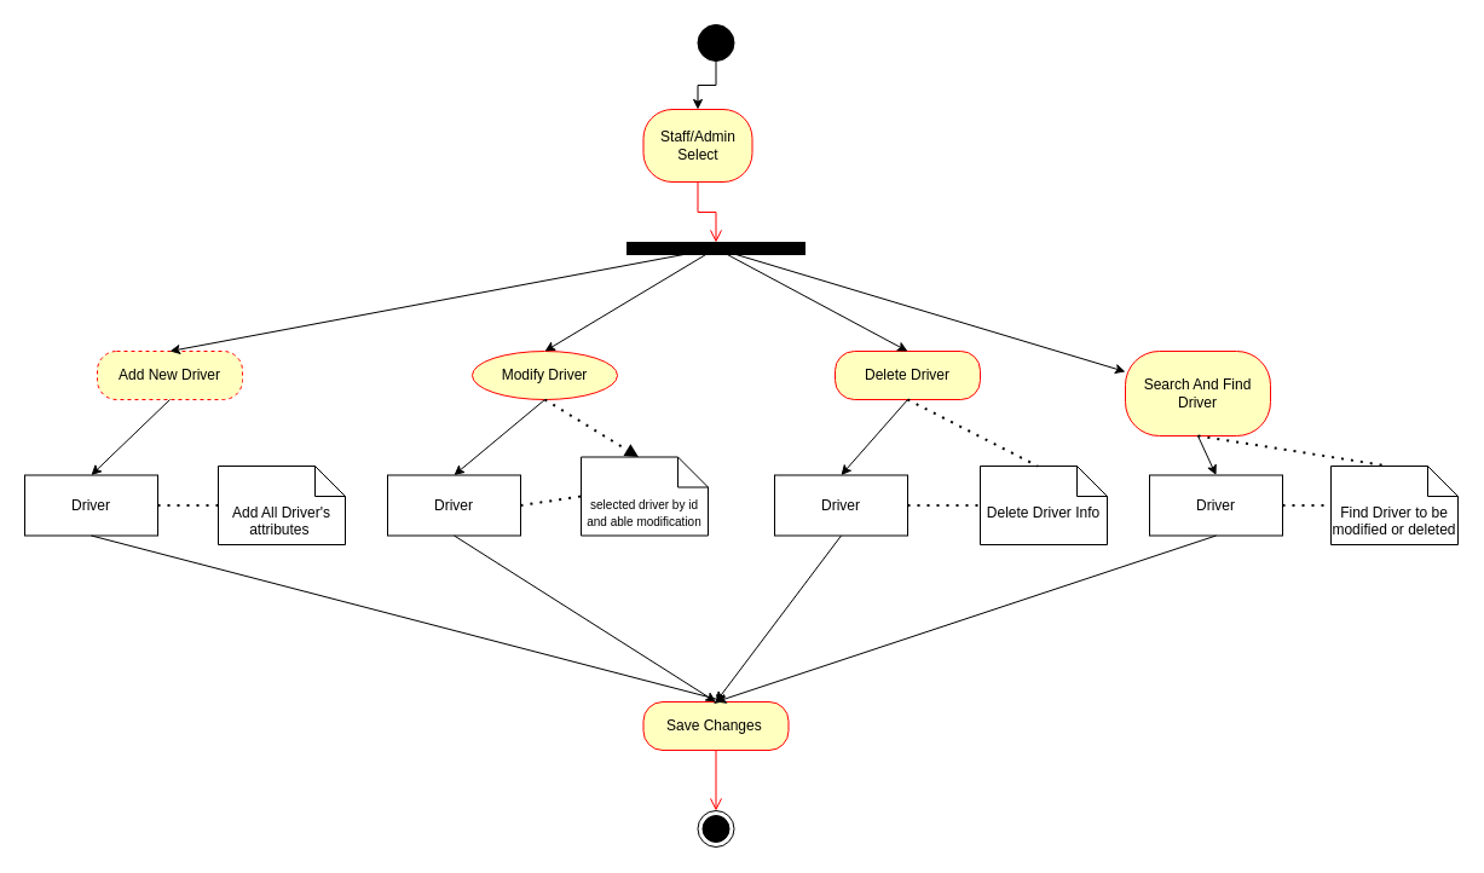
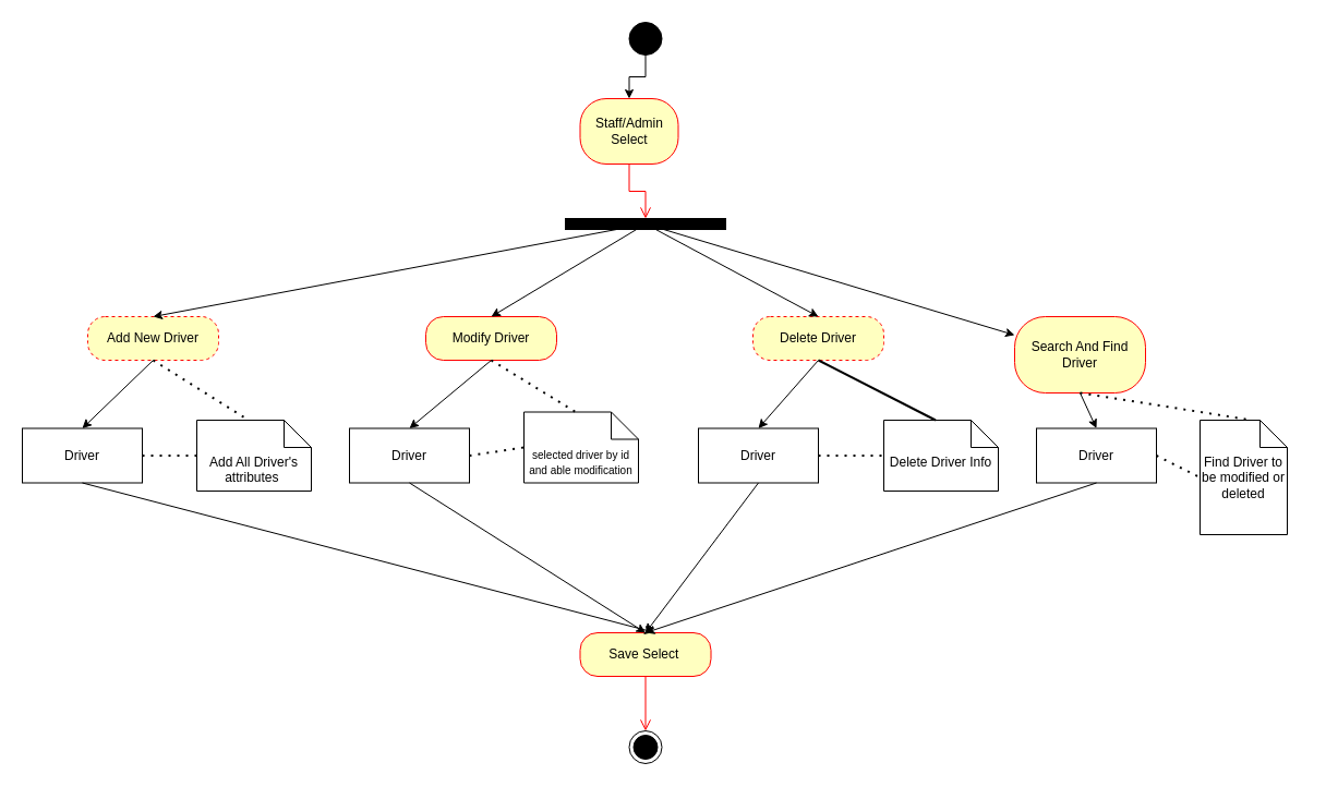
- <mxCell id="9" value="Modify Driver" style="ellipse;whiteSpace=wrap;html=1;arcSize=40;fontColor=#000000;fillColor=#ffffc0;strokeColor=#ff0000;" vertex="1" parent="1"><mxGeometry x="390" y="290" width="120" height="40" as="geometry" /></mxCell>
+ <mxCell id="9" value="Modify Driver" style="rounded=1;whiteSpace=wrap;html=1;arcSize=40;fontColor=#000000;fillColor=#ffffc0;strokeColor=#ff0000;" vertex="1" parent="1"><mxGeometry x="390" y="290" width="120" height="40" as="geometry" /></mxCell>
- <mxCell id="8" value="Delete Driver" style="rounded=1;whiteSpace=wrap;html=1;arcSize=40;fontColor=#000000;fillColor=#ffffc0;strokeColor=#ff0000;" vertex="1" parent="1"><mxGeometry x="690" y="290" width="120" height="40" as="geometry" /></mxCell>
+ <mxCell id="8" value="Delete Driver" style="rounded=1;whiteSpace=wrap;html=1;arcSize=40;fontColor=#000000;fillColor=#ffffc0;strokeColor=#ff0000;dashed=1;" vertex="1" parent="1"><mxGeometry x="690" y="290" width="120" height="40" as="geometry" /></mxCell>
+ <mxCell id="18" value="" style="endArrow=none;dashed=1;html=1;dashPattern=1 3;strokeWidth=2;rounded=0;entryX=0;entryY=0;entryDx=47.5;entryDy=0;entryPerimeter=0;exitX=0.5;exitY=1;exitDx=0;exitDy=0;" edge="1" parent="1" target="17" source="10"><mxGeometry width="50" height="50" relative="1" as="geometry"><mxPoint x="270" y="330" as="sourcePoint" /><mxPoint x="385" y="400" as="targetPoint" /></mxGeometry></mxCell>
- <mxCell id="28" value="" style="endArrow=none;dashed=1;html=1;dashPattern=1 3;strokeWidth=2;rounded=0;entryX=0;entryY=0;entryDx=47.5;entryDy=0;entryPerimeter=0;exitX=0.5;exitY=1;exitDx=0;exitDy=0;" edge="1" parent="1" target="27" source="8"><mxGeometry width="50" height="50" relative="1" as="geometry"><mxPoint x="760" y="450" as="sourcePoint" /><mxPoint x="875" y="520" as="targetPoint" /></mxGeometry></mxCell>
+ <mxCell id="28" value="" style="endArrow=none;dashed=0;html=1;dashPattern=1 3;strokeWidth=2;rounded=0;entryX=0;entryY=0;entryDx=47.5;entryDy=0;entryPerimeter=0;exitX=0.5;exitY=1;exitDx=0;exitDy=0;" edge="1" parent="1" target="27" source="8"><mxGeometry width="50" height="50" relative="1" as="geometry"><mxPoint x="760" y="450" as="sourcePoint" /><mxPoint x="875" y="520" as="targetPoint" /></mxGeometry></mxCell>
- <mxCell id="23" value="" style="endArrow=block;dashed=1;html=1;dashPattern=1 3;strokeWidth=2;rounded=0;entryX=0;entryY=0;entryDx=47.5;entryDy=0;entryPerimeter=0;exitX=0.5;exitY=1;exitDx=0;exitDy=0;" edge="1" parent="1" target="22" source="9"><mxGeometry width="50" height="50" relative="1" as="geometry"><mxPoint x="560" y="463" as="sourcePoint" /><mxPoint x="675" y="533" as="targetPoint" /></mxGeometry></mxCell>
+ <mxCell id="23" value="" style="endArrow=none;dashed=1;html=1;dashPattern=1 3;strokeWidth=2;rounded=0;entryX=0;entryY=0;entryDx=47.5;entryDy=0;entryPerimeter=0;exitX=0.5;exitY=1;exitDx=0;exitDy=0;" edge="1" parent="1" target="22" source="9"><mxGeometry width="50" height="50" relative="1" as="geometry"><mxPoint x="560" y="463" as="sourcePoint" /><mxPoint x="675" y="533" as="targetPoint" /></mxGeometry></mxCell>
- <mxCell id="32" value="Find Driver to be modified or deleted" style="shape=note2;boundedLbl=1;whiteSpace=wrap;html=1;size=25;verticalAlign=top;align=center;" vertex="1" parent="1"><mxGeometry x="1100" y="385" width="105" height="65" as="geometry" /></mxCell>
+ <mxCell id="32" value="Find Driver to be modified or deleted" style="shape=note2;boundedLbl=1;whiteSpace=wrap;html=1;size=25;verticalAlign=top;align=center;" vertex="1" parent="1"><mxGeometry x="1100" y="385" width="80" height="105" as="geometry" /></mxCell>
- <mxCell id="35" value="Save Changes&amp;nbsp;" style="rounded=1;whiteSpace=wrap;html=1;arcSize=40;fontColor=#000000;fillColor=#ffffc0;strokeColor=#ff0000;" vertex="1" parent="1"><mxGeometry x="531.5" y="580" width="120" height="40" as="geometry" /></mxCell>
+ <mxCell id="35" value="Save Select&amp;nbsp;" style="rounded=1;whiteSpace=wrap;html=1;arcSize=40;fontColor=#000000;fillColor=#ffffc0;strokeColor=#ff0000;" vertex="1" parent="1"><mxGeometry x="531.5" y="580" width="120" height="40" as="geometry" /></mxCell>
